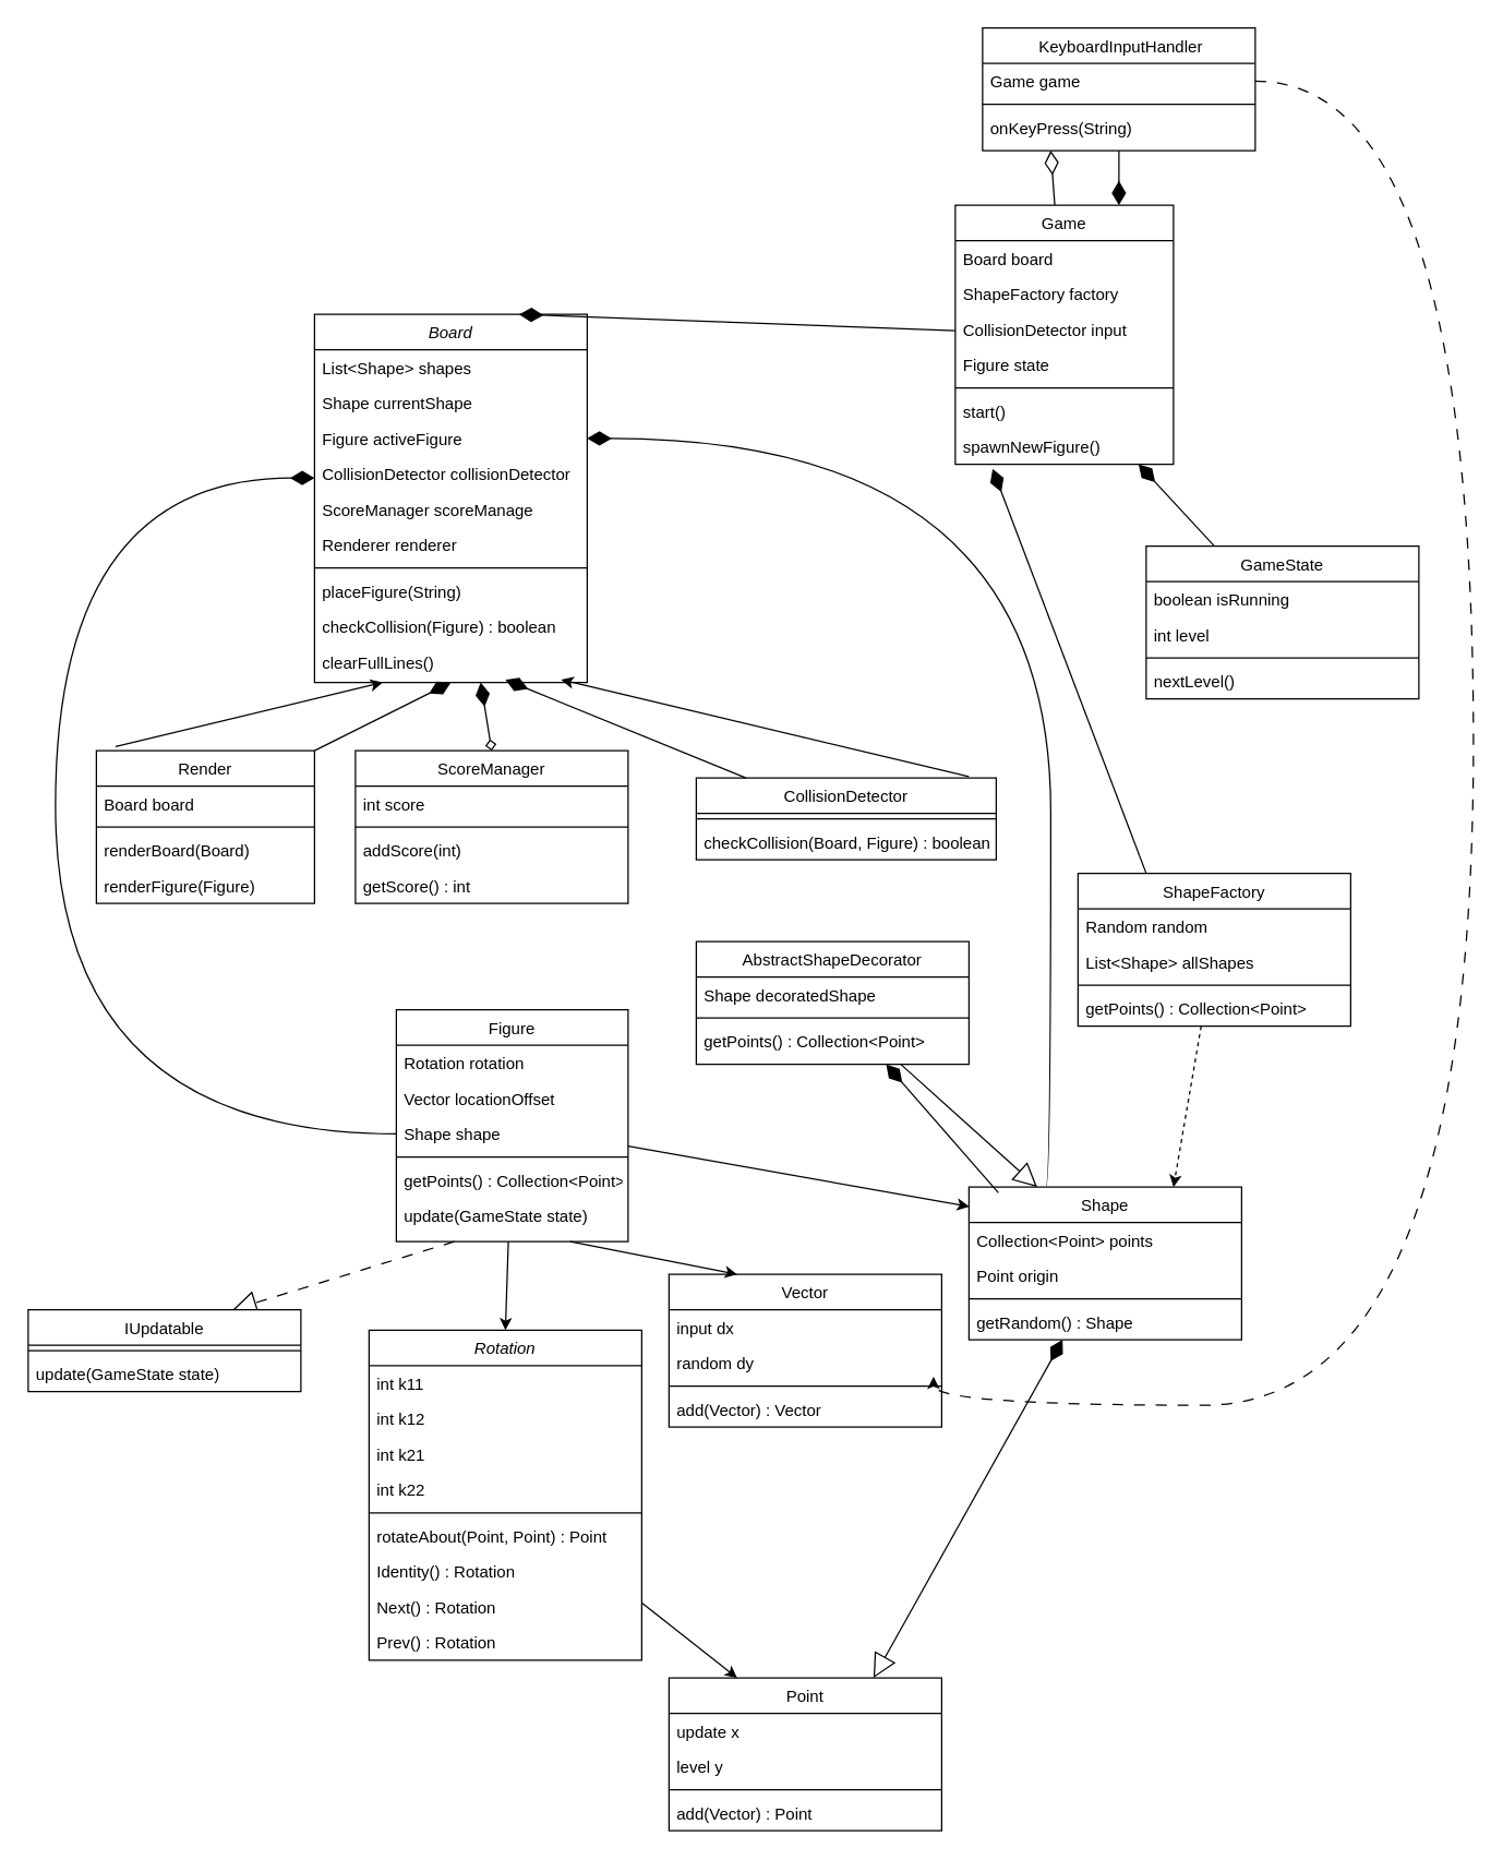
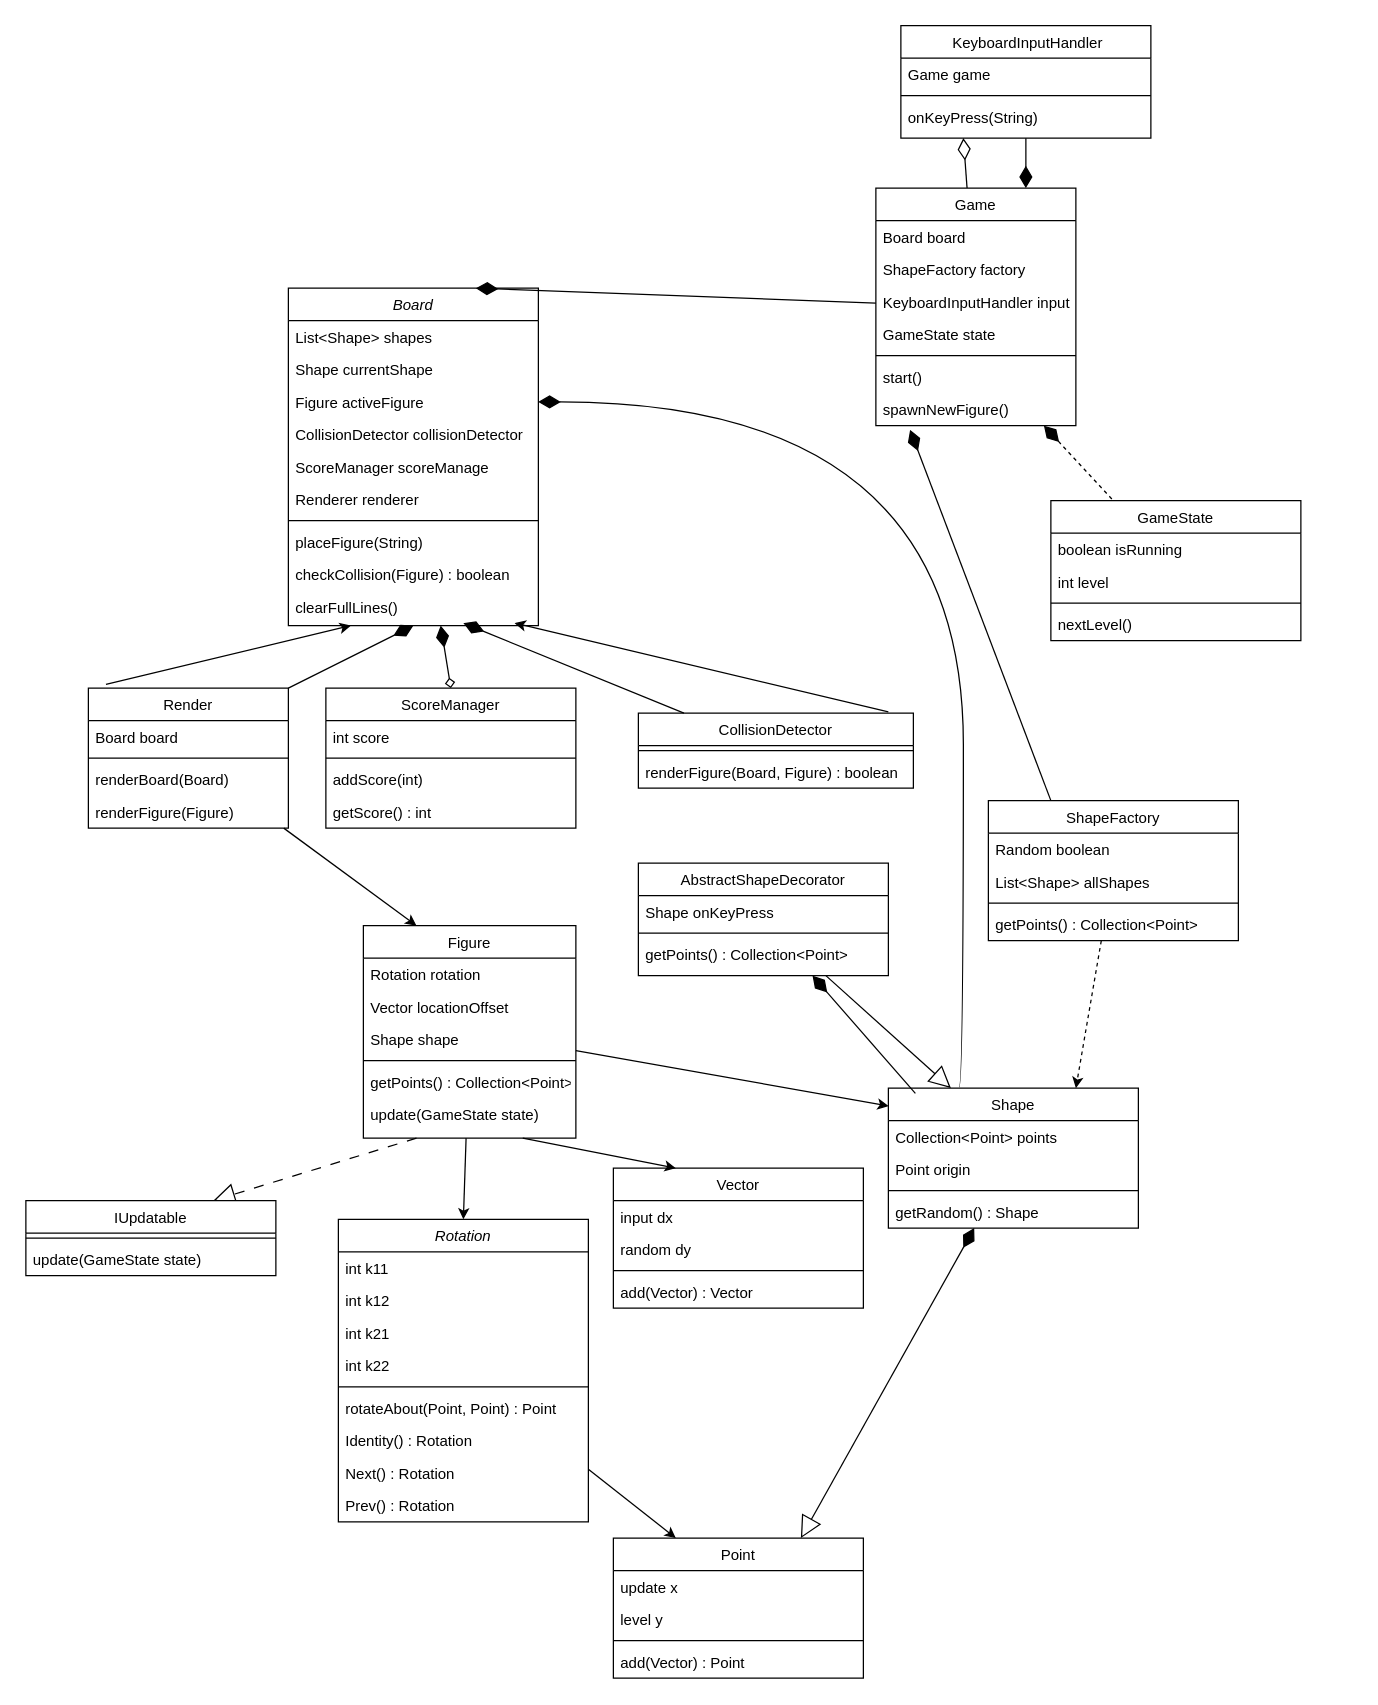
- <mxCell id="27" value="CollisionDetector input" style="text;align=left;verticalAlign=top;spacingLeft=4;spacingRight=4;overflow=hidden;rotatable=0;points=[[0,0.5],[1,0.5]];portConstraint=eastwest;rounded=0;shadow=0;html=0;" vertex="1" parent="24"><mxGeometry y="78" width="160" height="26" as="geometry" /></mxCell>
+ <mxCell id="27" value="KeyboardInputHandler input" style="text;align=left;verticalAlign=top;spacingLeft=4;spacingRight=4;overflow=hidden;rotatable=0;points=[[0,0.5],[1,0.5]];portConstraint=eastwest;rounded=0;shadow=0;html=0;" vertex="1" parent="24"><mxGeometry y="78" width="160" height="26" as="geometry" /></mxCell>
- <mxCell id="28" value="Figure state" style="text;align=left;verticalAlign=top;spacingLeft=4;spacingRight=4;overflow=hidden;rotatable=0;points=[[0,0.5],[1,0.5]];portConstraint=eastwest;rounded=0;shadow=0;html=0;" vertex="1" parent="24"><mxGeometry y="104" width="160" height="26" as="geometry" /></mxCell>
+ <mxCell id="28" value="GameState state" style="text;align=left;verticalAlign=top;spacingLeft=4;spacingRight=4;overflow=hidden;rotatable=0;points=[[0,0.5],[1,0.5]];portConstraint=eastwest;rounded=0;shadow=0;html=0;" vertex="1" parent="24"><mxGeometry y="104" width="160" height="26" as="geometry" /></mxCell>
- <mxCell id="45" style="rounded=0;orthogonalLoop=1;jettySize=auto;html=1;entryX=0.97;entryY=0.885;entryDx=0;entryDy=0;dashed=1;dashPattern=8 8;edgeStyle=orthogonalEdgeStyle;curved=1;entryPerimeter=0;exitX=1;exitY=0.5;exitDx=0;exitDy=0;" edge="1" parent="1" source="47" target="63"><mxGeometry relative="1" as="geometry"><mxPoint x="1090" y="-332.5" as="sourcePoint" /><mxPoint x="760" y="1057.5" as="targetPoint" /><Array as="points"><mxPoint x="1080" y="59" /><mxPoint x="1080" y="1030" /><mxPoint x="684" y="1030" /></Array></mxGeometry></mxCell>
- <mxCell id="21" style="rounded=0;orthogonalLoop=1;jettySize=auto;html=1;entryX=0.25;entryY=0;entryDx=0;entryDy=0;exitX=0.84;exitY=1;exitDx=0;exitDy=0;exitPerimeter=0;endArrow=none;endFill=0;endSize=6;startArrow=diamondThin;startFill=1;startSize=15;" edge="1" parent="1" source="31" target="50"><mxGeometry relative="1" as="geometry" /></mxCell>
+ <mxCell id="21" style="rounded=0;orthogonalLoop=1;jettySize=auto;html=1;entryX=0.25;entryY=0;entryDx=0;entryDy=0;exitX=0.84;exitY=1;exitDx=0;exitDy=0;exitPerimeter=0;endArrow=none;endFill=0;endSize=6;startArrow=diamondThin;startFill=1;startSize=15;dashed=1;" edge="1" parent="1" source="31" target="50"><mxGeometry relative="1" as="geometry" /></mxCell>
- <mxCell id="19" value="checkCollision(Board, Figure) : boolean" style="text;align=left;verticalAlign=top;spacingLeft=4;spacingRight=4;overflow=hidden;rotatable=0;points=[[0,0.5],[1,0.5]];portConstraint=eastwest;" vertex="1" parent="17"><mxGeometry y="34" width="220" height="26" as="geometry" /></mxCell>
+ <mxCell id="19" value="renderFigure(Board, Figure) : boolean" style="text;align=left;verticalAlign=top;spacingLeft=4;spacingRight=4;overflow=hidden;rotatable=0;points=[[0,0.5],[1,0.5]];portConstraint=eastwest;" vertex="1" parent="17"><mxGeometry y="34" width="220" height="26" as="geometry" /></mxCell>
- <mxCell id="5" style="edgeStyle=orthogonalEdgeStyle;rounded=0;orthogonalLoop=1;jettySize=auto;html=1;entryX=0;entryY=0.5;entryDx=0;entryDy=0;curved=1;endArrow=none;endFill=0;endSize=6;startArrow=diamondThin;startFill=1;startSize=15;" edge="1" parent="1" source="6" target="72"><mxGeometry relative="1" as="geometry"><Array as="points"><mxPoint x="40" y="350" /><mxPoint x="40" y="831" /></Array></mxGeometry></mxCell>
- <mxCell id="57" value="Random random" style="text;align=left;verticalAlign=top;spacingLeft=4;spacingRight=4;overflow=hidden;rotatable=0;points=[[0,0.5],[1,0.5]];portConstraint=eastwest;" vertex="1" parent="56"><mxGeometry y="26" width="200" height="26" as="geometry" /></mxCell>
+ <mxCell id="57" value="Random boolean" style="text;align=left;verticalAlign=top;spacingLeft=4;spacingRight=4;overflow=hidden;rotatable=0;points=[[0,0.5],[1,0.5]];portConstraint=eastwest;" vertex="1" parent="56"><mxGeometry y="26" width="200" height="26" as="geometry" /></mxCell>
+ <mxCell id="32" style="rounded=0;orthogonalLoop=1;jettySize=auto;html=1;entryX=0.25;entryY=0;entryDx=0;entryDy=0;" edge="1" parent="1" source="34" target="69"><mxGeometry relative="1" as="geometry" /></mxCell>
- <mxCell id="103" value="Shape decoratedShape" style="text;align=left;verticalAlign=top;spacingLeft=4;spacingRight=4;overflow=hidden;rotatable=0;points=[[0,0.5],[1,0.5]];portConstraint=eastwest;" vertex="1" parent="102"><mxGeometry y="26" width="200" height="26" as="geometry" /></mxCell>
+ <mxCell id="103" value="Shape onKeyPress" style="text;align=left;verticalAlign=top;spacingLeft=4;spacingRight=4;overflow=hidden;rotatable=0;points=[[0,0.5],[1,0.5]];portConstraint=eastwest;" vertex="1" parent="102"><mxGeometry y="26" width="200" height="26" as="geometry" /></mxCell>
